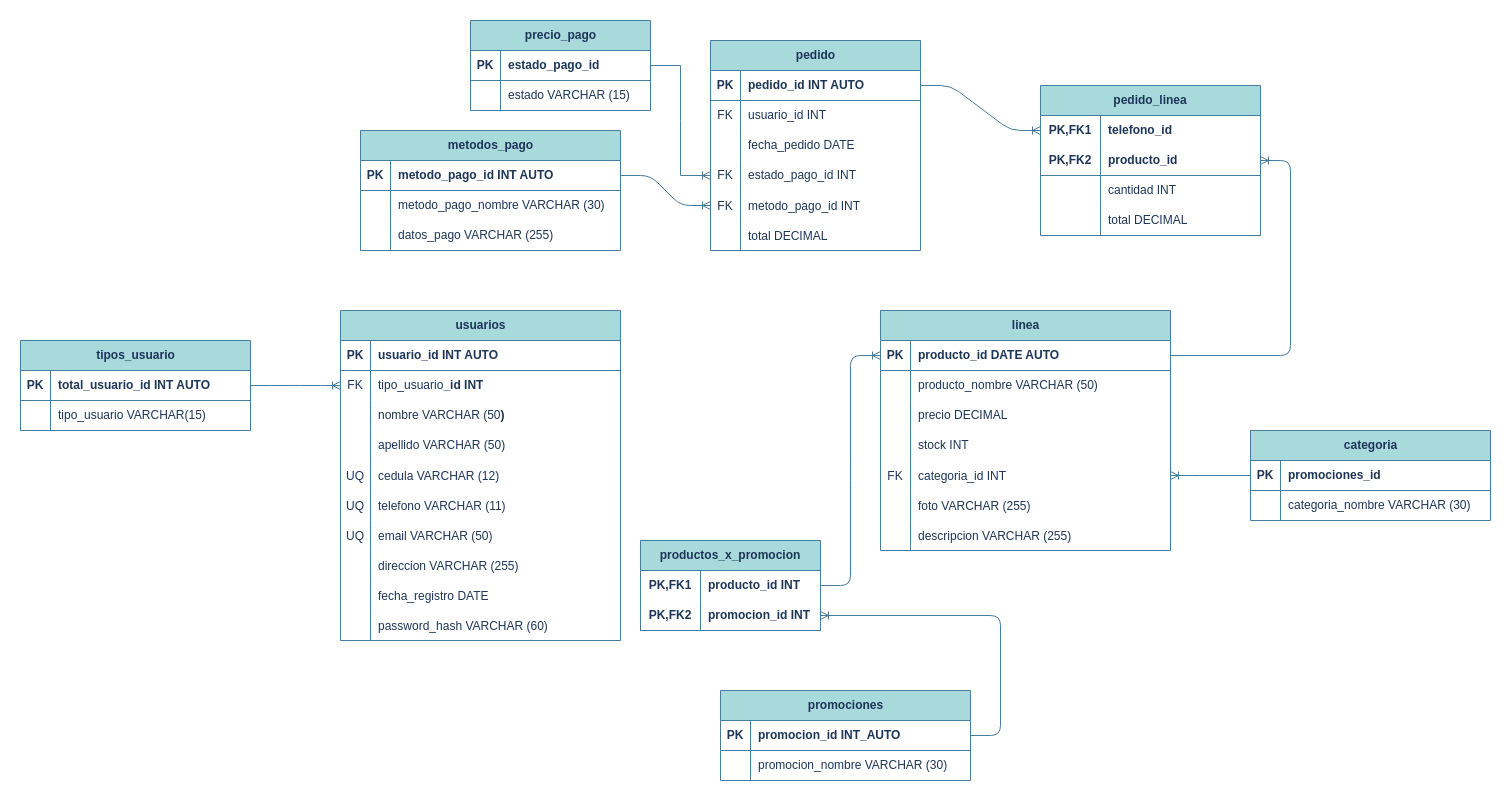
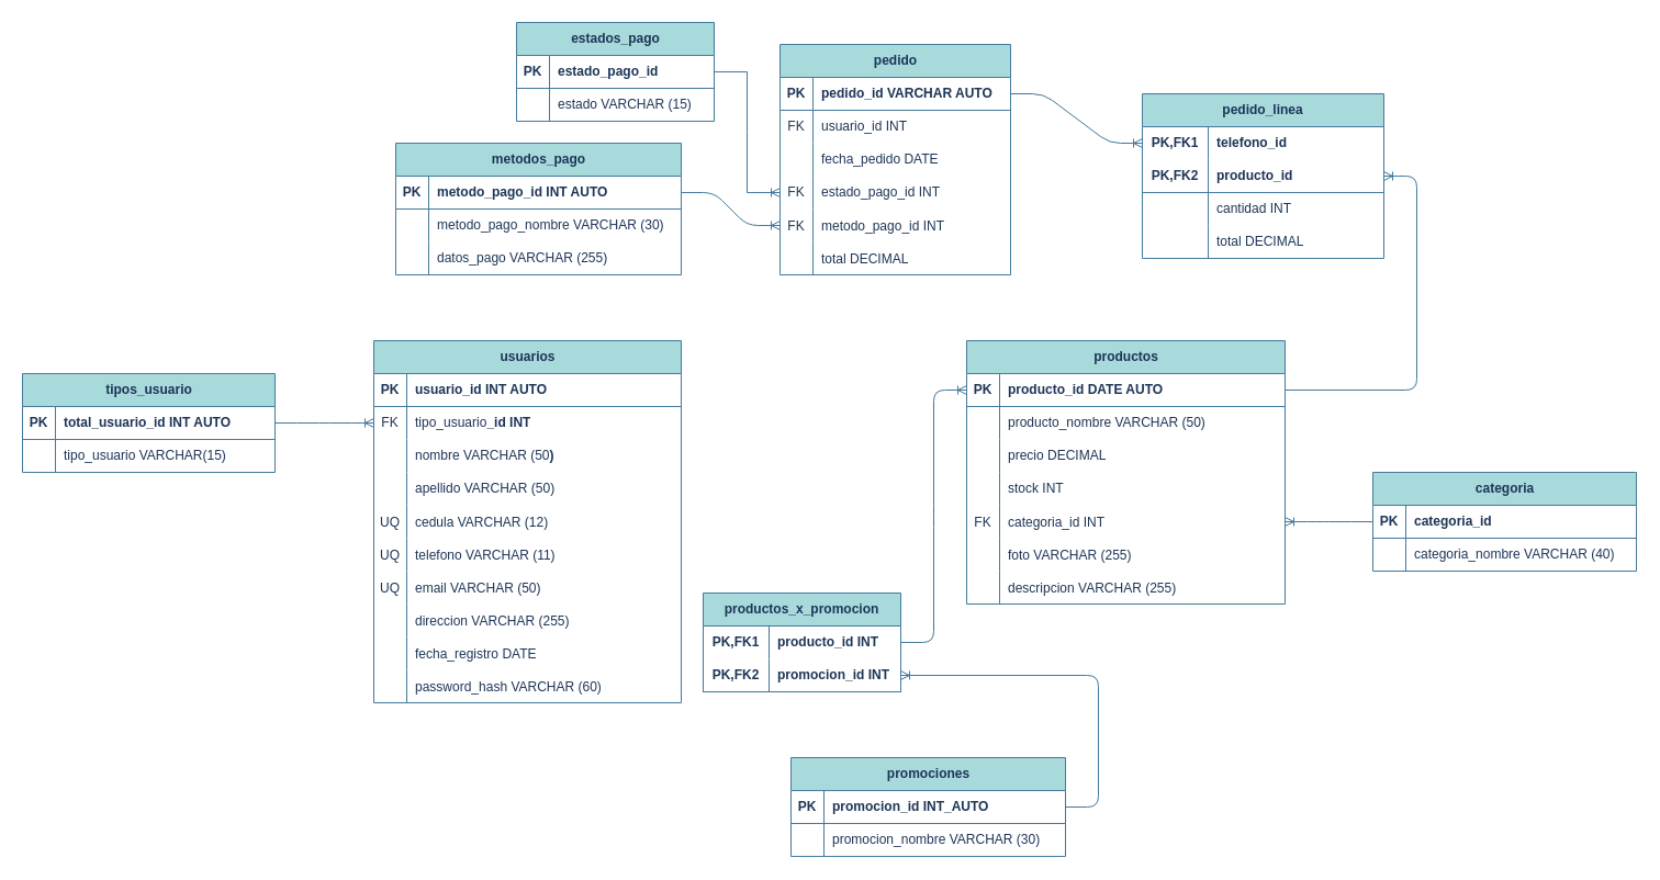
- <mxCell id="132" value="precio_pago" style="shape=table;startSize=30;container=1;collapsible=1;childLayout=tableLayout;fixedRows=1;rowLines=0;fontStyle=1;align=center;resizeLast=1;html=1;labelBackgroundColor=none;fillColor=#A8DADC;strokeColor=#457B9D;fontColor=#1D3557;" vertex="1" parent="1"><mxGeometry x="470" y="20" width="180" height="90" as="geometry" /></mxCell>
+ <mxCell id="132" value="estados_pago" style="shape=table;startSize=30;container=1;collapsible=1;childLayout=tableLayout;fixedRows=1;rowLines=0;fontStyle=1;align=center;resizeLast=1;html=1;labelBackgroundColor=none;fillColor=#A8DADC;strokeColor=#457B9D;fontColor=#1D3557;" vertex="1" parent="1"><mxGeometry x="470" y="20" width="180" height="90" as="geometry" /></mxCell>
- <mxCell id="58" value="pedido_id INT AUTO" style="shape=partialRectangle;connectable=0;fillColor=none;top=0;left=0;bottom=0;right=0;align=left;spacingLeft=6;fontStyle=1;overflow=hidden;whiteSpace=wrap;html=1;strokeColor=#457B9D;fontColor=#1D3557;labelBackgroundColor=none;" parent="56" vertex="1"><mxGeometry x="30" width="180" height="30" as="geometry"><mxRectangle width="180" height="30" as="alternateBounds" /></mxGeometry></mxCell>
+ <mxCell id="58" value="pedido_id VARCHAR AUTO" style="shape=partialRectangle;connectable=0;fillColor=none;top=0;left=0;bottom=0;right=0;align=left;spacingLeft=6;fontStyle=1;overflow=hidden;whiteSpace=wrap;html=1;strokeColor=#457B9D;fontColor=#1D3557;labelBackgroundColor=none;" parent="56" vertex="1"><mxGeometry x="30" width="180" height="30" as="geometry"><mxRectangle width="180" height="30" as="alternateBounds" /></mxGeometry></mxCell>
- <mxCell id="85" value="linea" style="shape=table;startSize=30;container=1;collapsible=1;childLayout=tableLayout;fixedRows=1;rowLines=0;fontStyle=1;align=center;resizeLast=1;html=1;strokeColor=#457B9D;fontColor=#1D3557;fillColor=#A8DADC;labelBackgroundColor=none;" parent="1" vertex="1"><mxGeometry x="880" y="310" width="290" height="240" as="geometry" /></mxCell>
+ <mxCell id="85" value="productos" style="shape=table;startSize=30;container=1;collapsible=1;childLayout=tableLayout;fixedRows=1;rowLines=0;fontStyle=1;align=center;resizeLast=1;html=1;strokeColor=#457B9D;fontColor=#1D3557;fillColor=#A8DADC;labelBackgroundColor=none;" parent="1" vertex="1"><mxGeometry x="880" y="310" width="290" height="240" as="geometry" /></mxCell>
- <mxCell id="110" value="promociones_id" style="shape=partialRectangle;connectable=0;fillColor=none;top=0;left=0;bottom=0;right=0;align=left;spacingLeft=6;fontStyle=1;overflow=hidden;whiteSpace=wrap;html=1;strokeColor=#457B9D;fontColor=#1D3557;labelBackgroundColor=none;" parent="108" vertex="1"><mxGeometry x="30" width="210" height="30" as="geometry"><mxRectangle width="210" height="30" as="alternateBounds" /></mxGeometry></mxCell>
+ <mxCell id="110" value="categoria_id" style="shape=partialRectangle;connectable=0;fillColor=none;top=0;left=0;bottom=0;right=0;align=left;spacingLeft=6;fontStyle=1;overflow=hidden;whiteSpace=wrap;html=1;strokeColor=#457B9D;fontColor=#1D3557;labelBackgroundColor=none;" parent="108" vertex="1"><mxGeometry x="30" width="210" height="30" as="geometry"><mxRectangle width="210" height="30" as="alternateBounds" /></mxGeometry></mxCell>
- <mxCell id="113" value="categoria_nombre VARCHAR (30)" style="shape=partialRectangle;connectable=0;fillColor=none;top=0;left=0;bottom=0;right=0;align=left;spacingLeft=6;overflow=hidden;whiteSpace=wrap;html=1;strokeColor=#457B9D;fontColor=#1D3557;fontStyle=0;labelBackgroundColor=none;" parent="111" vertex="1"><mxGeometry x="30" width="210" height="30" as="geometry"><mxRectangle width="210" height="30" as="alternateBounds" /></mxGeometry></mxCell>
+ <mxCell id="113" value="categoria_nombre VARCHAR (40)" style="shape=partialRectangle;connectable=0;fillColor=none;top=0;left=0;bottom=0;right=0;align=left;spacingLeft=6;overflow=hidden;whiteSpace=wrap;html=1;strokeColor=#457B9D;fontColor=#1D3557;fontStyle=0;labelBackgroundColor=none;" parent="111" vertex="1"><mxGeometry x="30" width="210" height="30" as="geometry"><mxRectangle width="210" height="30" as="alternateBounds" /></mxGeometry></mxCell>
